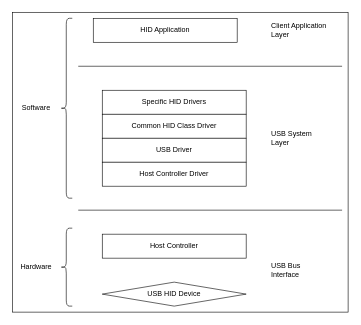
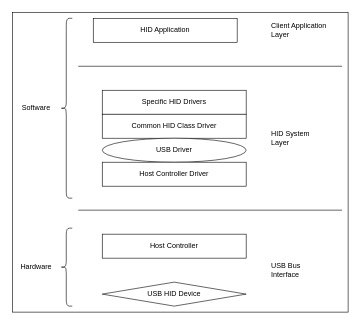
- <mxCell id="13" value="USB System Layer" style="text;html=1;align=left;verticalAlign=middle;whiteSpace=wrap;rounded=0;" vertex="1" parent="1"><mxGeometry x="450" y="210" width="95" height="40" as="geometry" /></mxCell>
+ <mxCell id="13" value="HID System Layer" style="text;html=1;align=left;verticalAlign=middle;whiteSpace=wrap;rounded=0;" vertex="1" parent="1"><mxGeometry x="450" y="210" width="95" height="40" as="geometry" /></mxCell>
- <mxCell id="6" value="USB Driver" style="rounded=0;whiteSpace=wrap;html=1;" vertex="1" parent="1"><mxGeometry x="170" y="230" width="240" height="40" as="geometry" /></mxCell>
+ <mxCell id="6" value="USB Driver" style="ellipse;whiteSpace=wrap;html=1;" vertex="1" parent="1"><mxGeometry x="170" y="230" width="240" height="40" as="geometry" /></mxCell>
